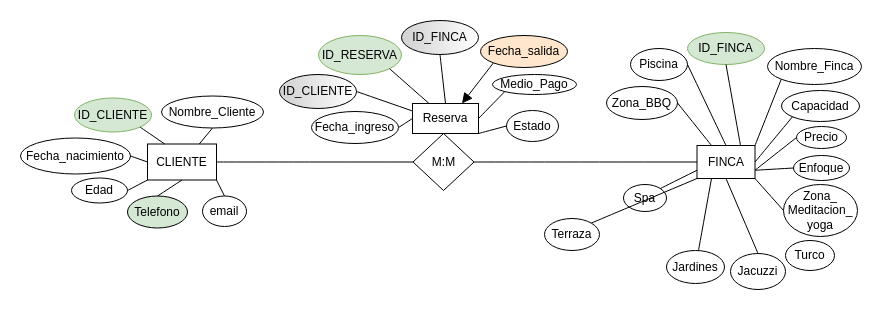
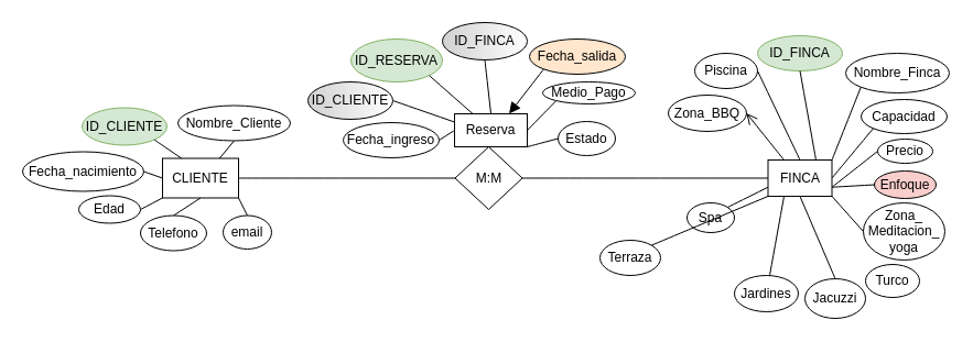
- <mxCell id="47" value="" style="endArrow=none;html=1;rounded=0;fontSize=12;startSize=8;endSize=8;curved=1;entryX=1;entryY=0.5;entryDx=0;entryDy=0;exitX=0.25;exitY=0;exitDx=0;exitDy=0;" edge="1" parent="1" source="2" target="25"><mxGeometry width="50" height="50" relative="1" as="geometry"><mxPoint x="497" y="173" as="sourcePoint" /><mxPoint x="547" y="123" as="targetPoint" /></mxGeometry></mxCell>
+ <mxCell id="47" value="" style="endArrow=open;html=1;rounded=0;fontSize=12;startSize=8;endSize=8;curved=1;entryX=1;entryY=0.5;entryDx=0;entryDy=0;exitX=0.25;exitY=0;exitDx=0;exitDy=0;" edge="1" parent="1" source="2" target="25"><mxGeometry width="50" height="50" relative="1" as="geometry"><mxPoint x="497" y="173" as="sourcePoint" /><mxPoint x="547" y="123" as="targetPoint" /></mxGeometry></mxCell>
- <mxCell id="9" value="Enfoque" style="ellipse;whiteSpace=wrap;html=1;" vertex="1" parent="1"><mxGeometry x="793" y="155" width="56" height="25" as="geometry" /></mxCell>
+ <mxCell id="9" value="Enfoque" style="ellipse;whiteSpace=wrap;html=1;fillColor=#f8cecc;" vertex="1" parent="1"><mxGeometry x="793" y="155" width="56" height="25" as="geometry" /></mxCell>
- <mxCell id="12" value="Telefono" style="ellipse;whiteSpace=wrap;html=1;fillColor=#d5e8d4;" vertex="1" parent="1"><mxGeometry x="127" y="195.5" width="60" height="32" as="geometry" /></mxCell>
+ <mxCell id="12" value="Telefono" style="ellipse;whiteSpace=wrap;html=1;" vertex="1" parent="1"><mxGeometry x="127" y="195.5" width="60" height="32" as="geometry" /></mxCell>
